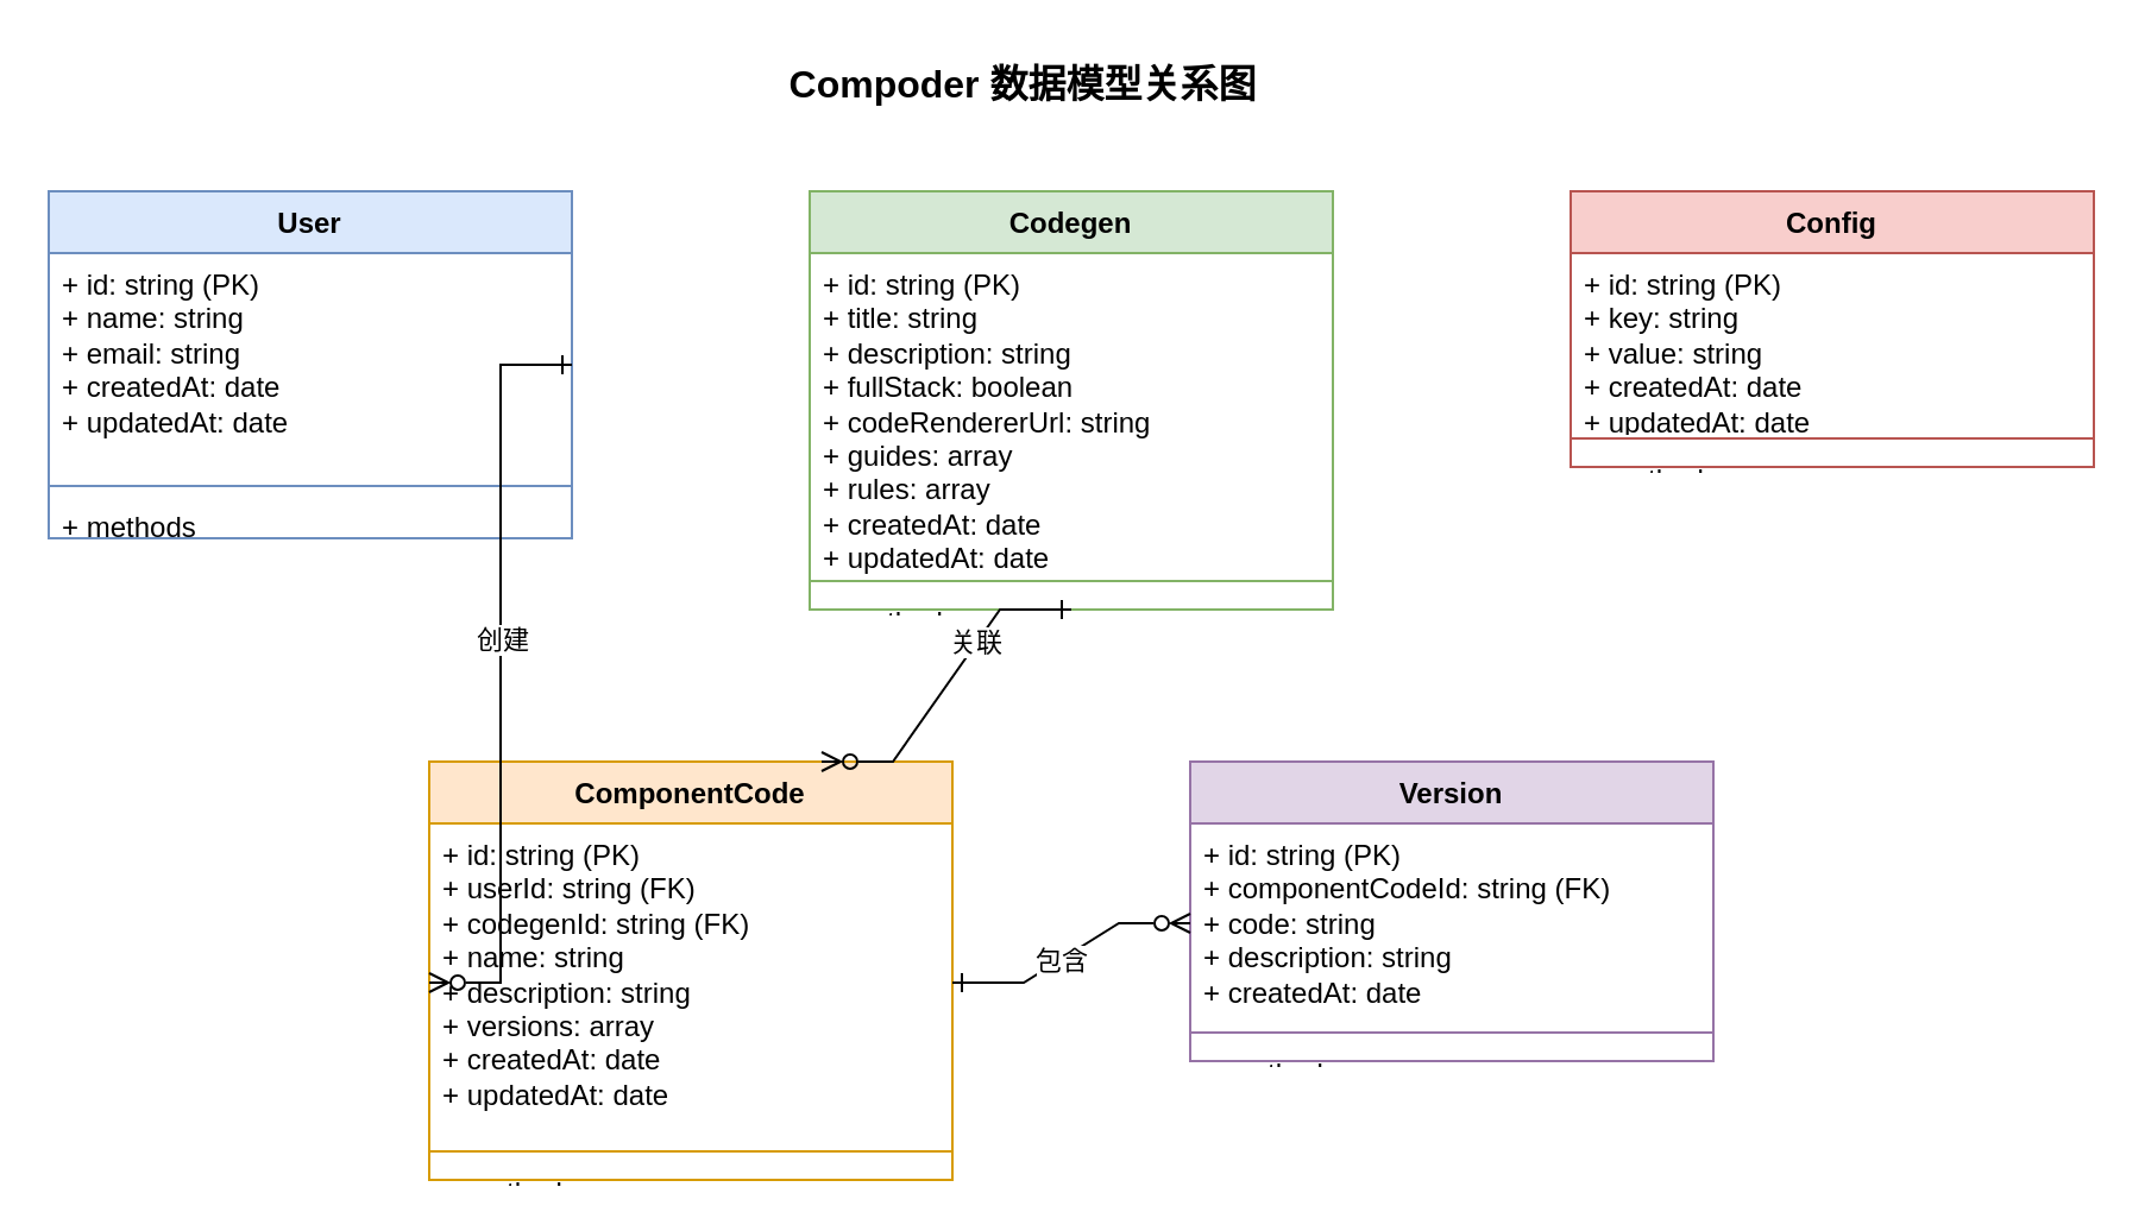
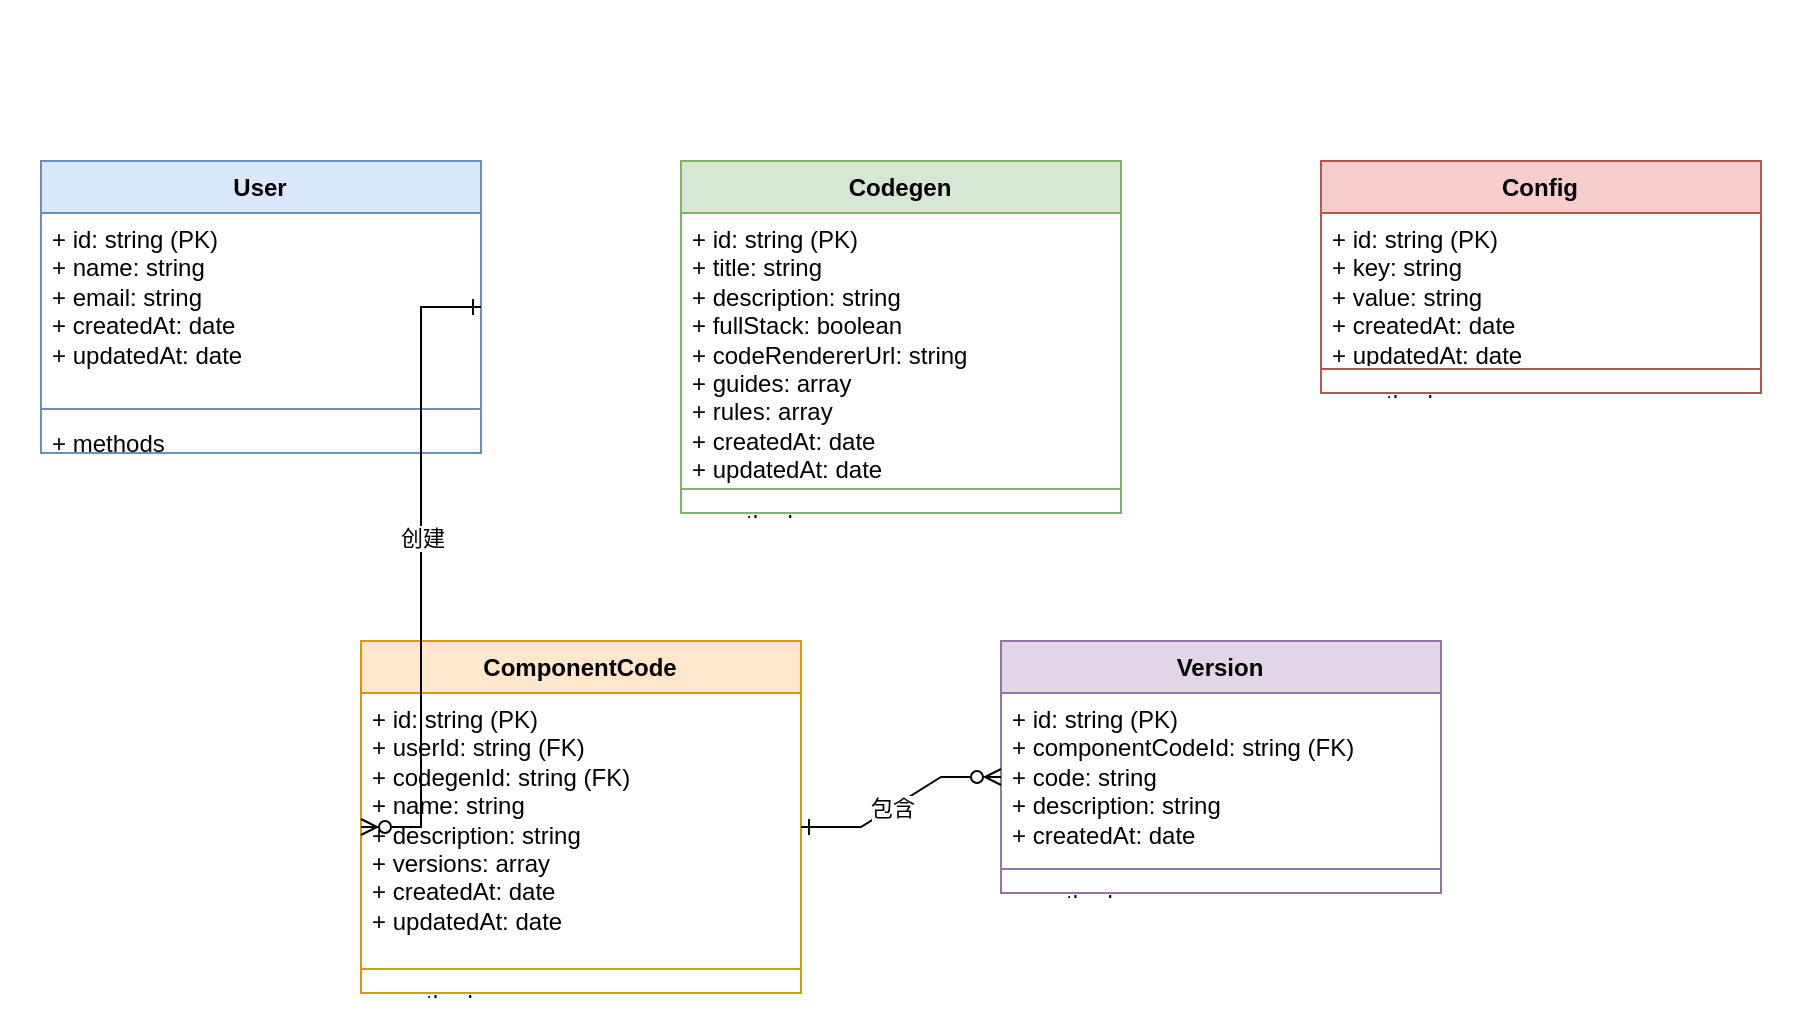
- <mxCell id="28" value="Compoder 数据模型关系图" style="text;html=1;strokeColor=none;fillColor=none;align=center;verticalAlign=middle;whiteSpace=wrap;rounded=0;fontSize=16;fontStyle=1" vertex="1" parent="1"><mxGeometry x="280" y="20" width="300" height="30" as="geometry" /></mxCell>
- <mxCell id="24" value="" style="edgeStyle=entityRelationEdgeStyle;fontSize=12;html=1;endArrow=ERzeroToMany;startArrow=ERone;rounded=0;exitX=0.5;exitY=1;exitDx=0;exitDy=0;entryX=0.75;entryY=0;entryDx=0;entryDy=0;endFill=0;startFill=0;" edge="1" parent="1" source="6" target="10"><mxGeometry width="100" height="100" relative="1" as="geometry"><mxPoint x="270" y="300" as="sourcePoint" /><mxPoint x="370" y="200" as="targetPoint" /></mxGeometry></mxCell>
- <mxCell id="25" value="关联" style="edgeLabel;html=1;align=center;verticalAlign=middle;resizable=0;points=[];" vertex="1" connectable="0" parent="24"><mxGeometry x="-0.32" y="-1" relative="1" as="geometry"><mxPoint as="offset" /></mxGeometry></mxCell>
